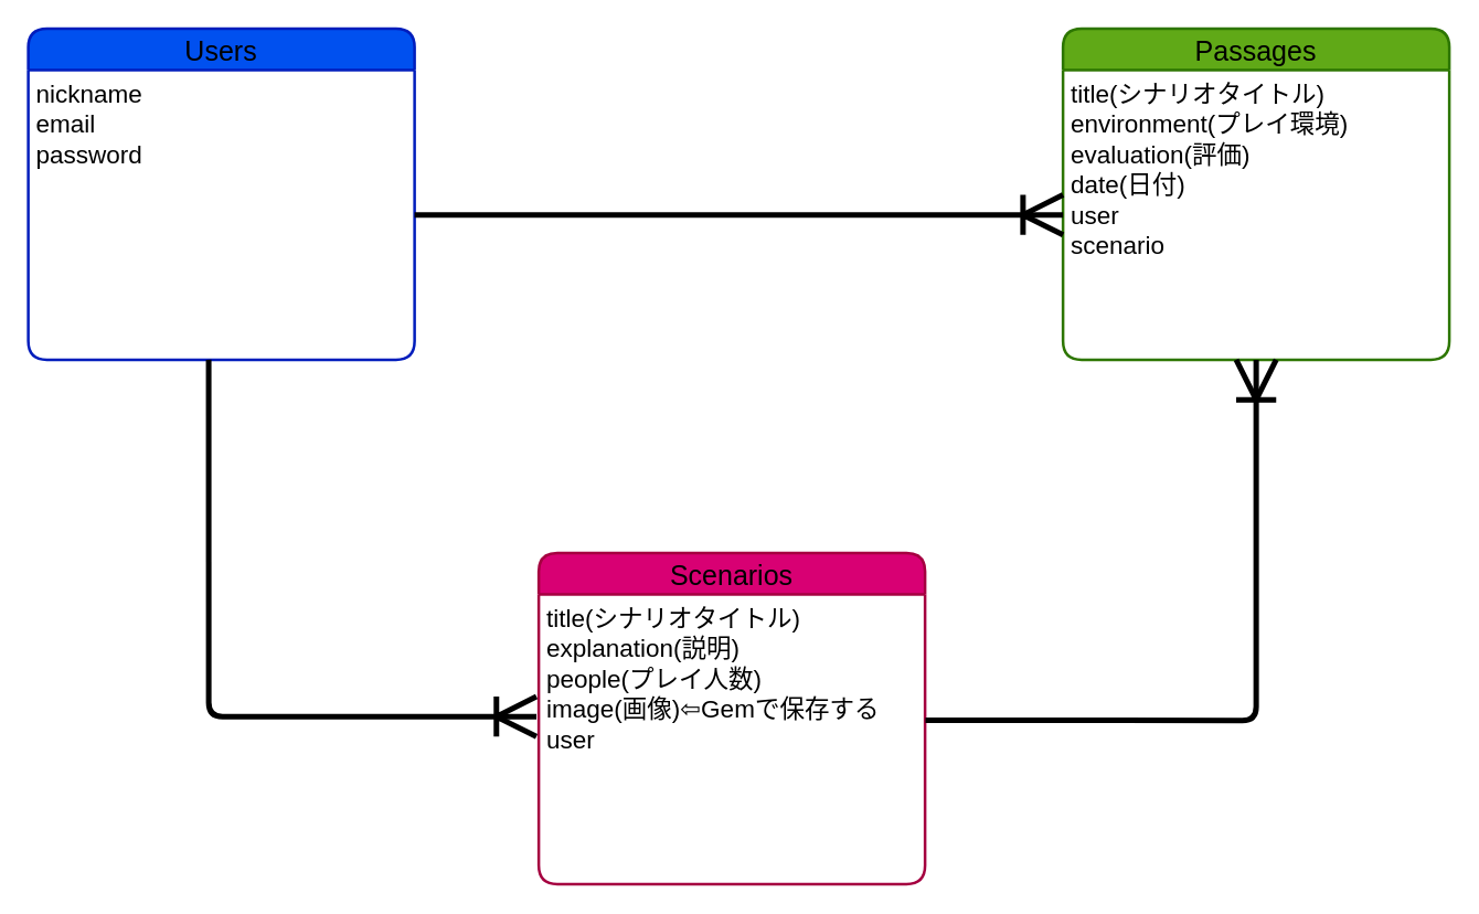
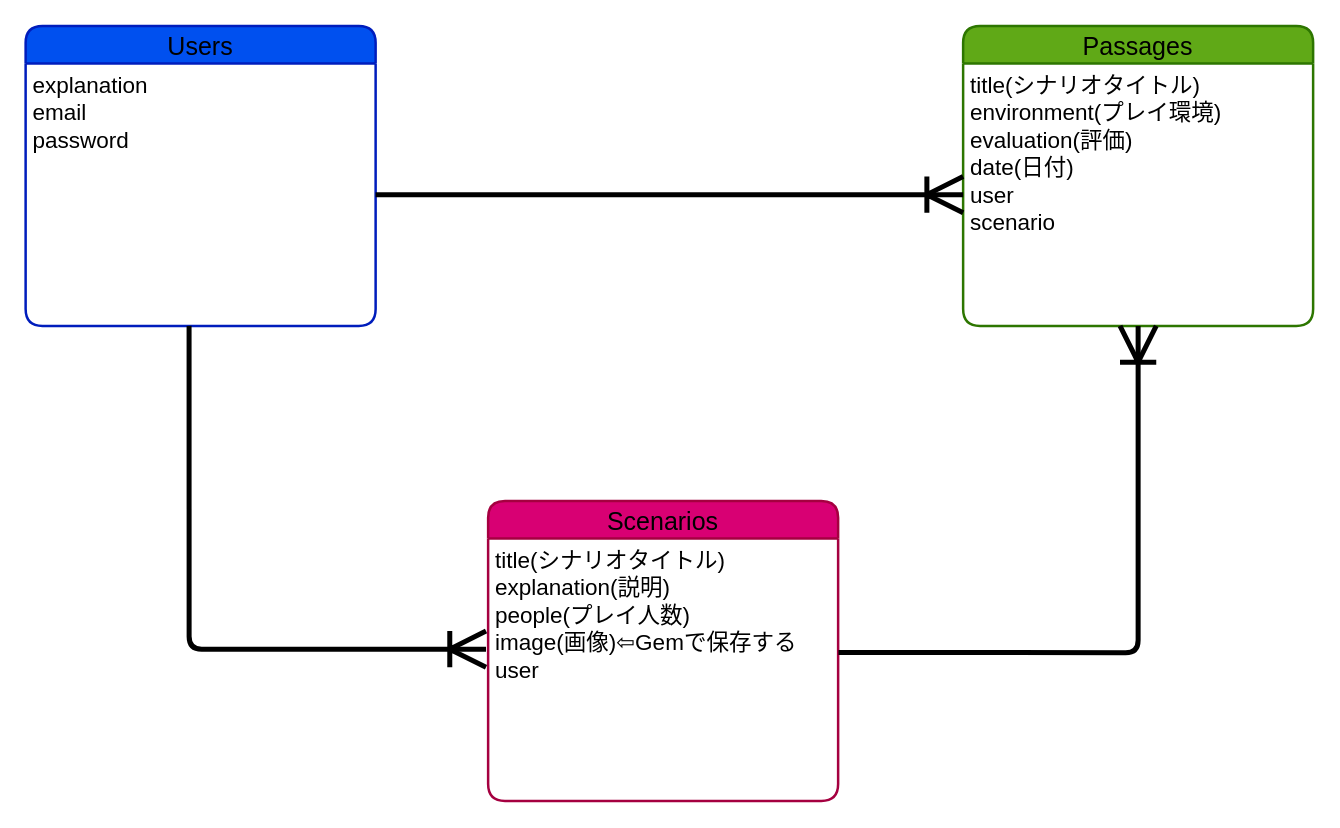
- <mxCell id="5" value="nickname&#10;email&#10;password&#10;" style="align=left;strokeColor=none;fillColor=none;spacingLeft=4;fontSize=18;verticalAlign=top;resizable=0;rotatable=0;part=1;fontColor=#000000;" parent="4" vertex="1"><mxGeometry y="30" width="280" height="210" as="geometry" /></mxCell>
+ <mxCell id="5" value="explanation&#10;email&#10;password&#10;" style="align=left;strokeColor=none;fillColor=none;spacingLeft=4;fontSize=18;verticalAlign=top;resizable=0;rotatable=0;part=1;fontColor=#000000;" parent="4" vertex="1"><mxGeometry y="30" width="280" height="210" as="geometry" /></mxCell>
